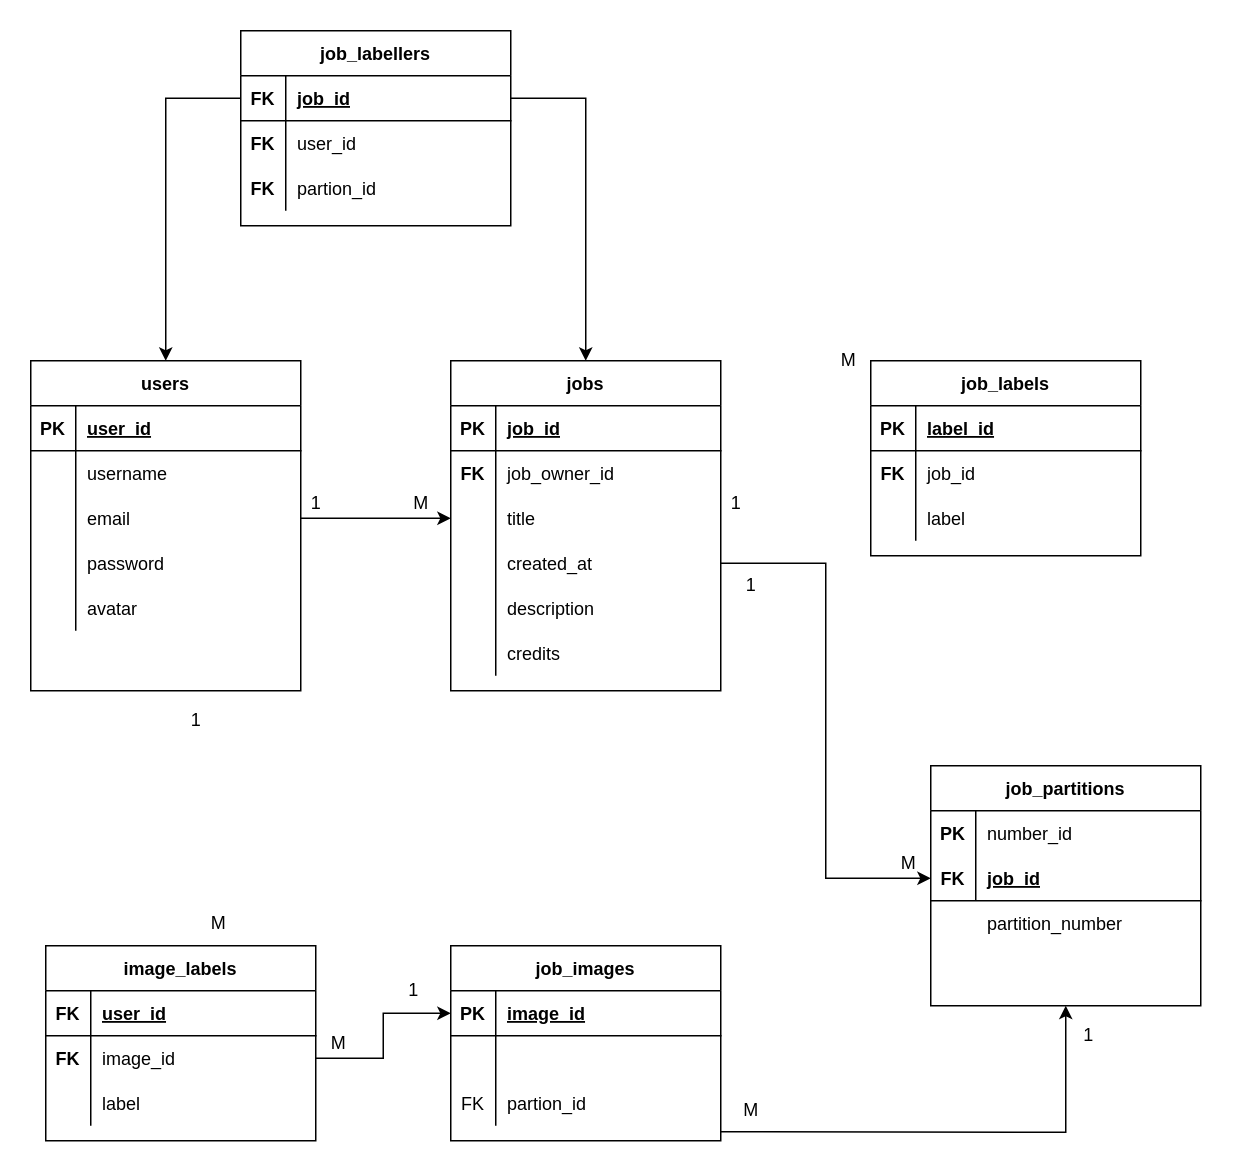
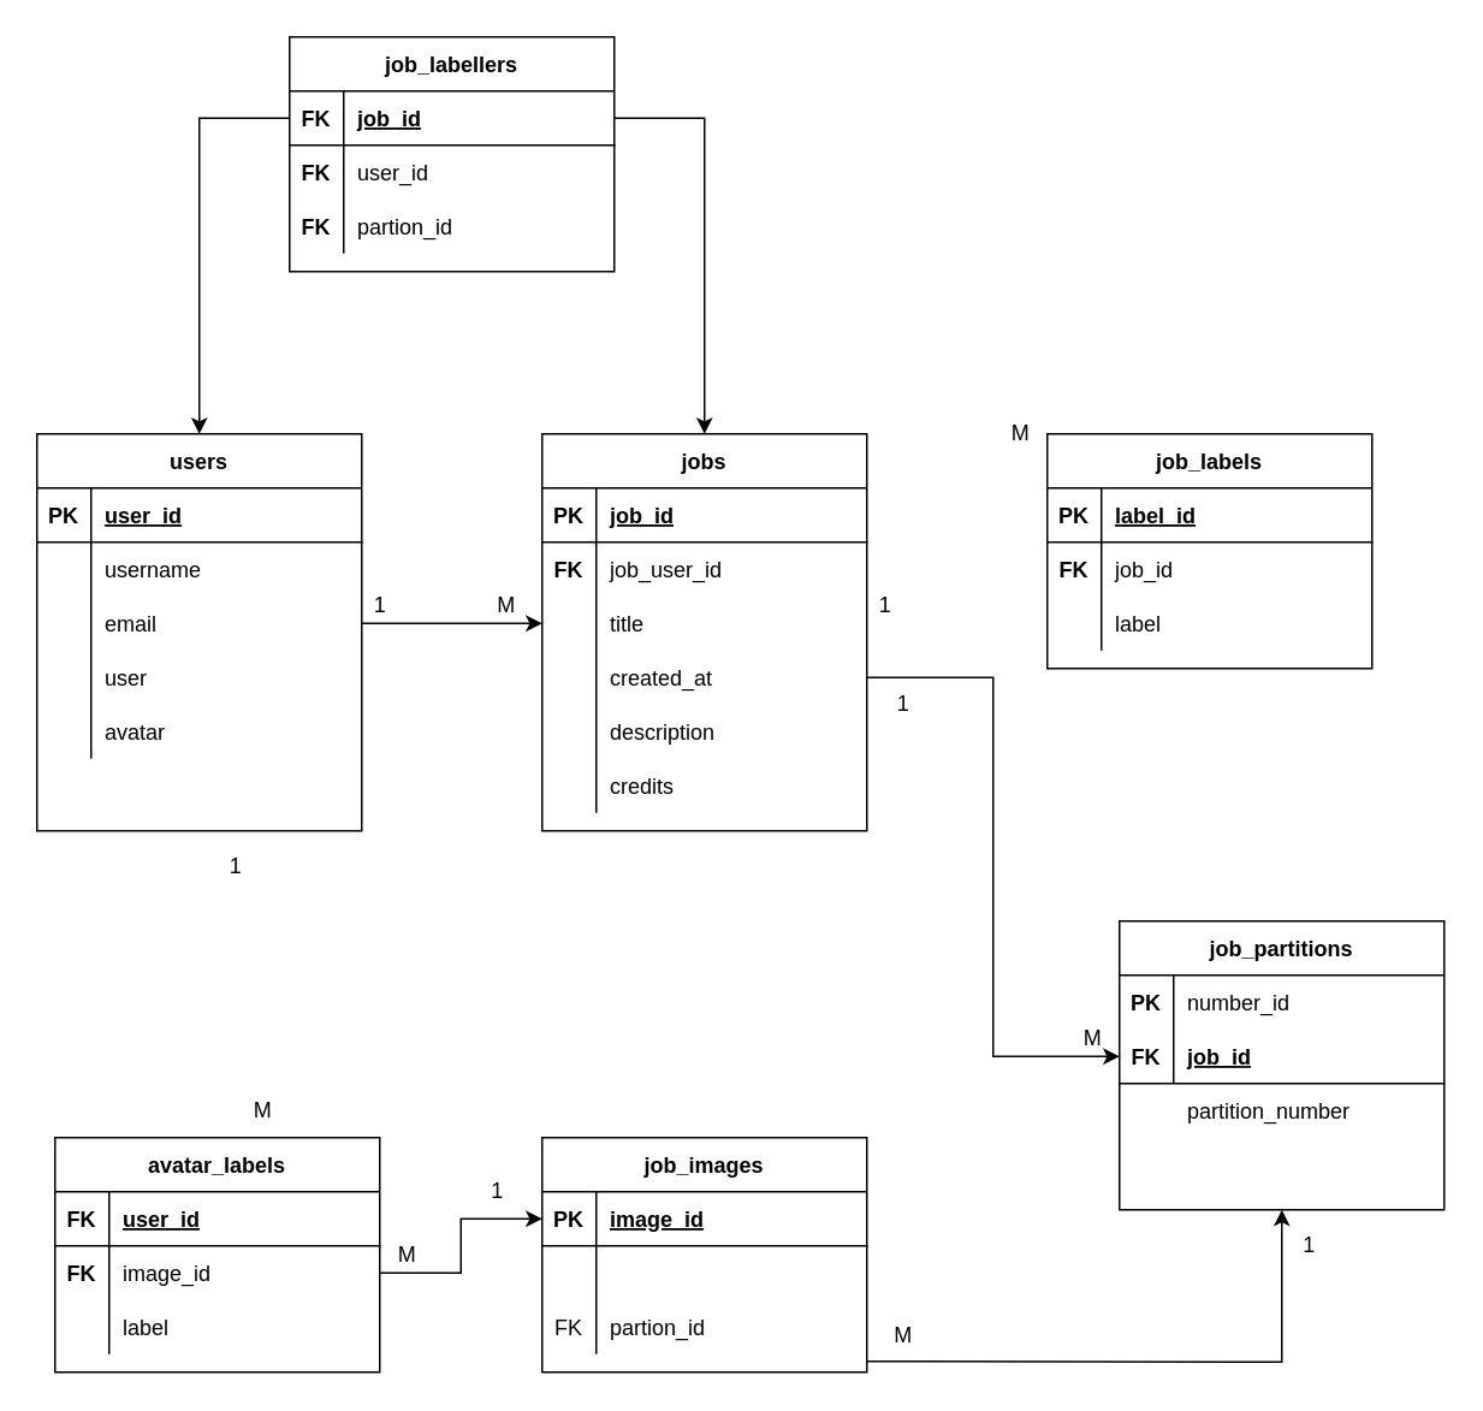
- <mxCell id="26" value="job_owner_id" style="shape=partialRectangle;connectable=0;fillColor=none;top=0;left=0;bottom=0;right=0;align=left;spacingLeft=6;overflow=hidden;" parent="24" vertex="1"><mxGeometry x="30" width="150" height="30" as="geometry" /></mxCell>
+ <mxCell id="26" value="job_user_id" style="shape=partialRectangle;connectable=0;fillColor=none;top=0;left=0;bottom=0;right=0;align=left;spacingLeft=6;overflow=hidden;" parent="24" vertex="1"><mxGeometry x="30" width="150" height="30" as="geometry" /></mxCell>
- <mxCell id="14" value="password" style="shape=partialRectangle;connectable=0;fillColor=none;top=0;left=0;bottom=0;right=0;align=left;spacingLeft=6;overflow=hidden;" parent="12" vertex="1"><mxGeometry x="30" width="150" height="30" as="geometry" /></mxCell>
+ <mxCell id="14" value="user" style="shape=partialRectangle;connectable=0;fillColor=none;top=0;left=0;bottom=0;right=0;align=left;spacingLeft=6;overflow=hidden;" parent="12" vertex="1"><mxGeometry x="30" width="150" height="30" as="geometry" /></mxCell>
- <mxCell id="64" value="image_labels" style="shape=table;startSize=30;container=1;collapsible=1;childLayout=tableLayout;fixedRows=1;rowLines=0;fontStyle=1;align=center;resizeLast=1;" parent="1" vertex="1"><mxGeometry x="30" y="630" width="180" height="130" as="geometry" /></mxCell>
+ <mxCell id="64" value="avatar_labels" style="shape=table;startSize=30;container=1;collapsible=1;childLayout=tableLayout;fixedRows=1;rowLines=0;fontStyle=1;align=center;resizeLast=1;" parent="1" vertex="1"><mxGeometry x="30" y="630" width="180" height="130" as="geometry" /></mxCell>
